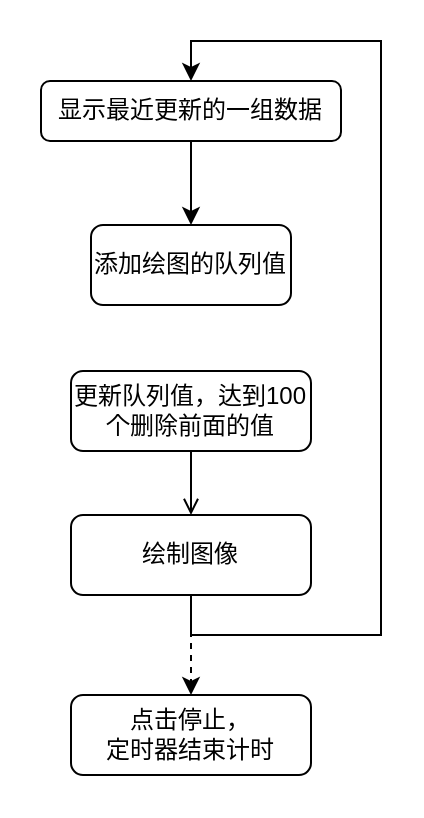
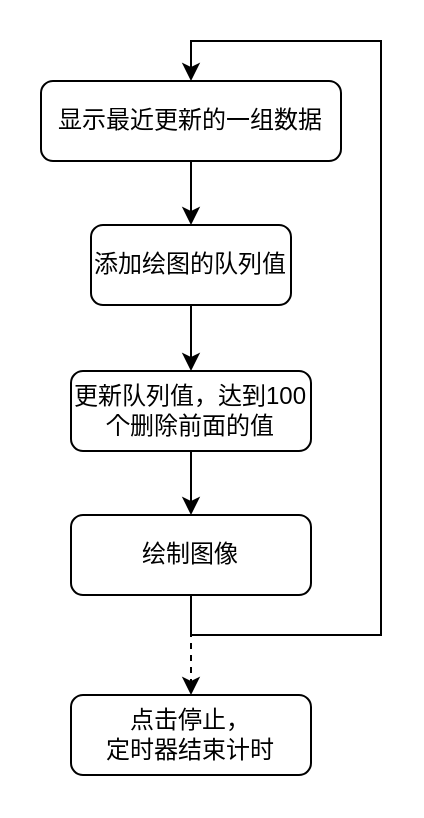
- <mxCell id="3" value="显示最近更新的一组数据" style="rounded=1;whiteSpace=wrap;html=1;fontSize=12;glass=0;strokeWidth=1;shadow=0;" vertex="1" parent="1"><mxGeometry x="20" y="40" width="150" height="30" as="geometry" /></mxCell>
+ <mxCell id="3" value="显示最近更新的一组数据" style="rounded=1;whiteSpace=wrap;html=1;fontSize=12;glass=0;strokeWidth=1;shadow=0;" vertex="1" parent="1"><mxGeometry x="20" y="40" width="150" height="40" as="geometry" /></mxCell>
+ <mxCell id="4" style="edgeStyle=orthogonalEdgeStyle;rounded=0;orthogonalLoop=1;jettySize=auto;html=1;exitX=0.5;exitY=1;exitDx=0;exitDy=0;entryX=0.5;entryY=0;entryDx=0;entryDy=0;" edge="1" parent="1" source="5" target="7"><mxGeometry relative="1" as="geometry" /></mxCell>
- <mxCell id="6" style="edgeStyle=orthogonalEdgeStyle;rounded=0;orthogonalLoop=1;jettySize=auto;html=1;exitX=0.5;exitY=1;exitDx=0;exitDy=0;entryX=0.5;entryY=0;entryDx=0;entryDy=0;endArrow=open;" edge="1" parent="1" source="7" target="10"><mxGeometry relative="1" as="geometry" /></mxCell>
+ <mxCell id="6" style="edgeStyle=orthogonalEdgeStyle;rounded=0;orthogonalLoop=1;jettySize=auto;html=1;exitX=0.5;exitY=1;exitDx=0;exitDy=0;entryX=0.5;entryY=0;entryDx=0;entryDy=0;" edge="1" parent="1" source="7" target="10"><mxGeometry relative="1" as="geometry" /></mxCell>
